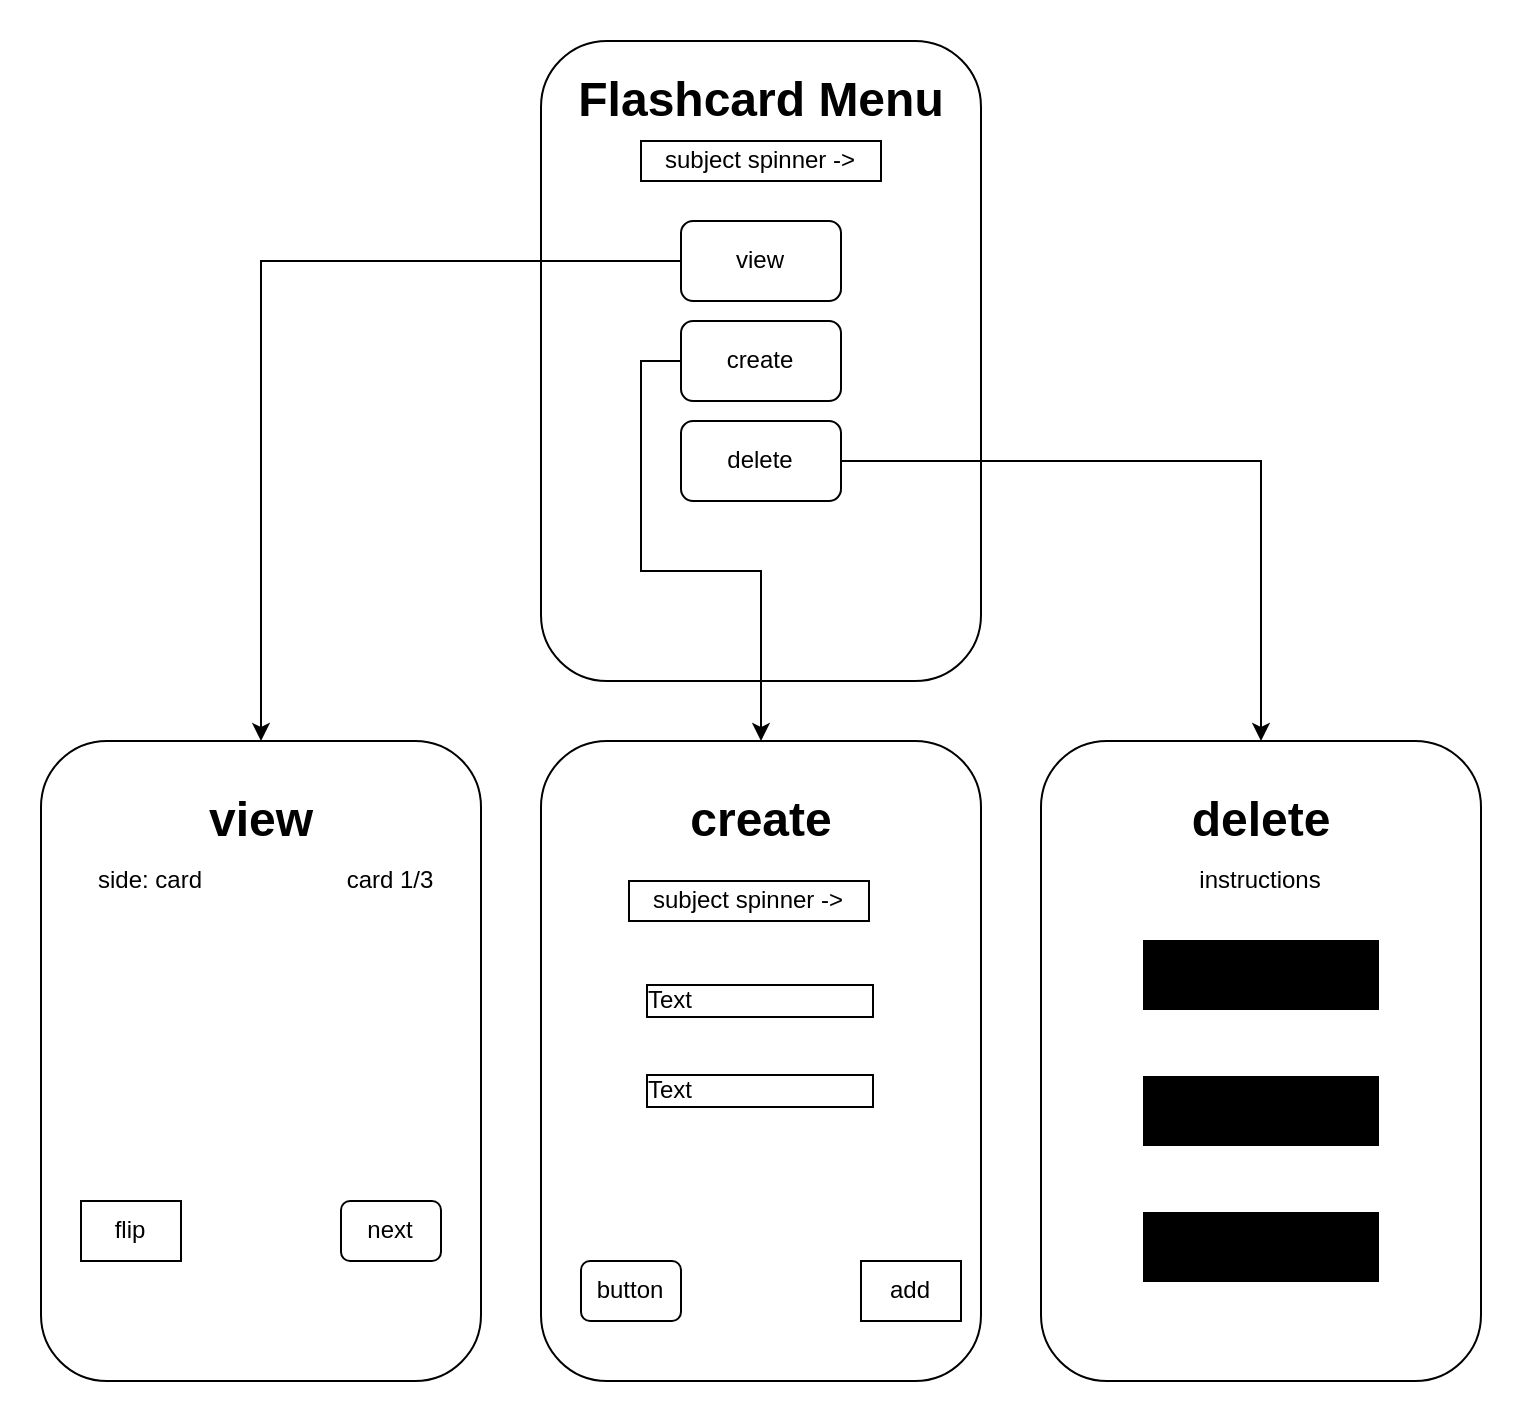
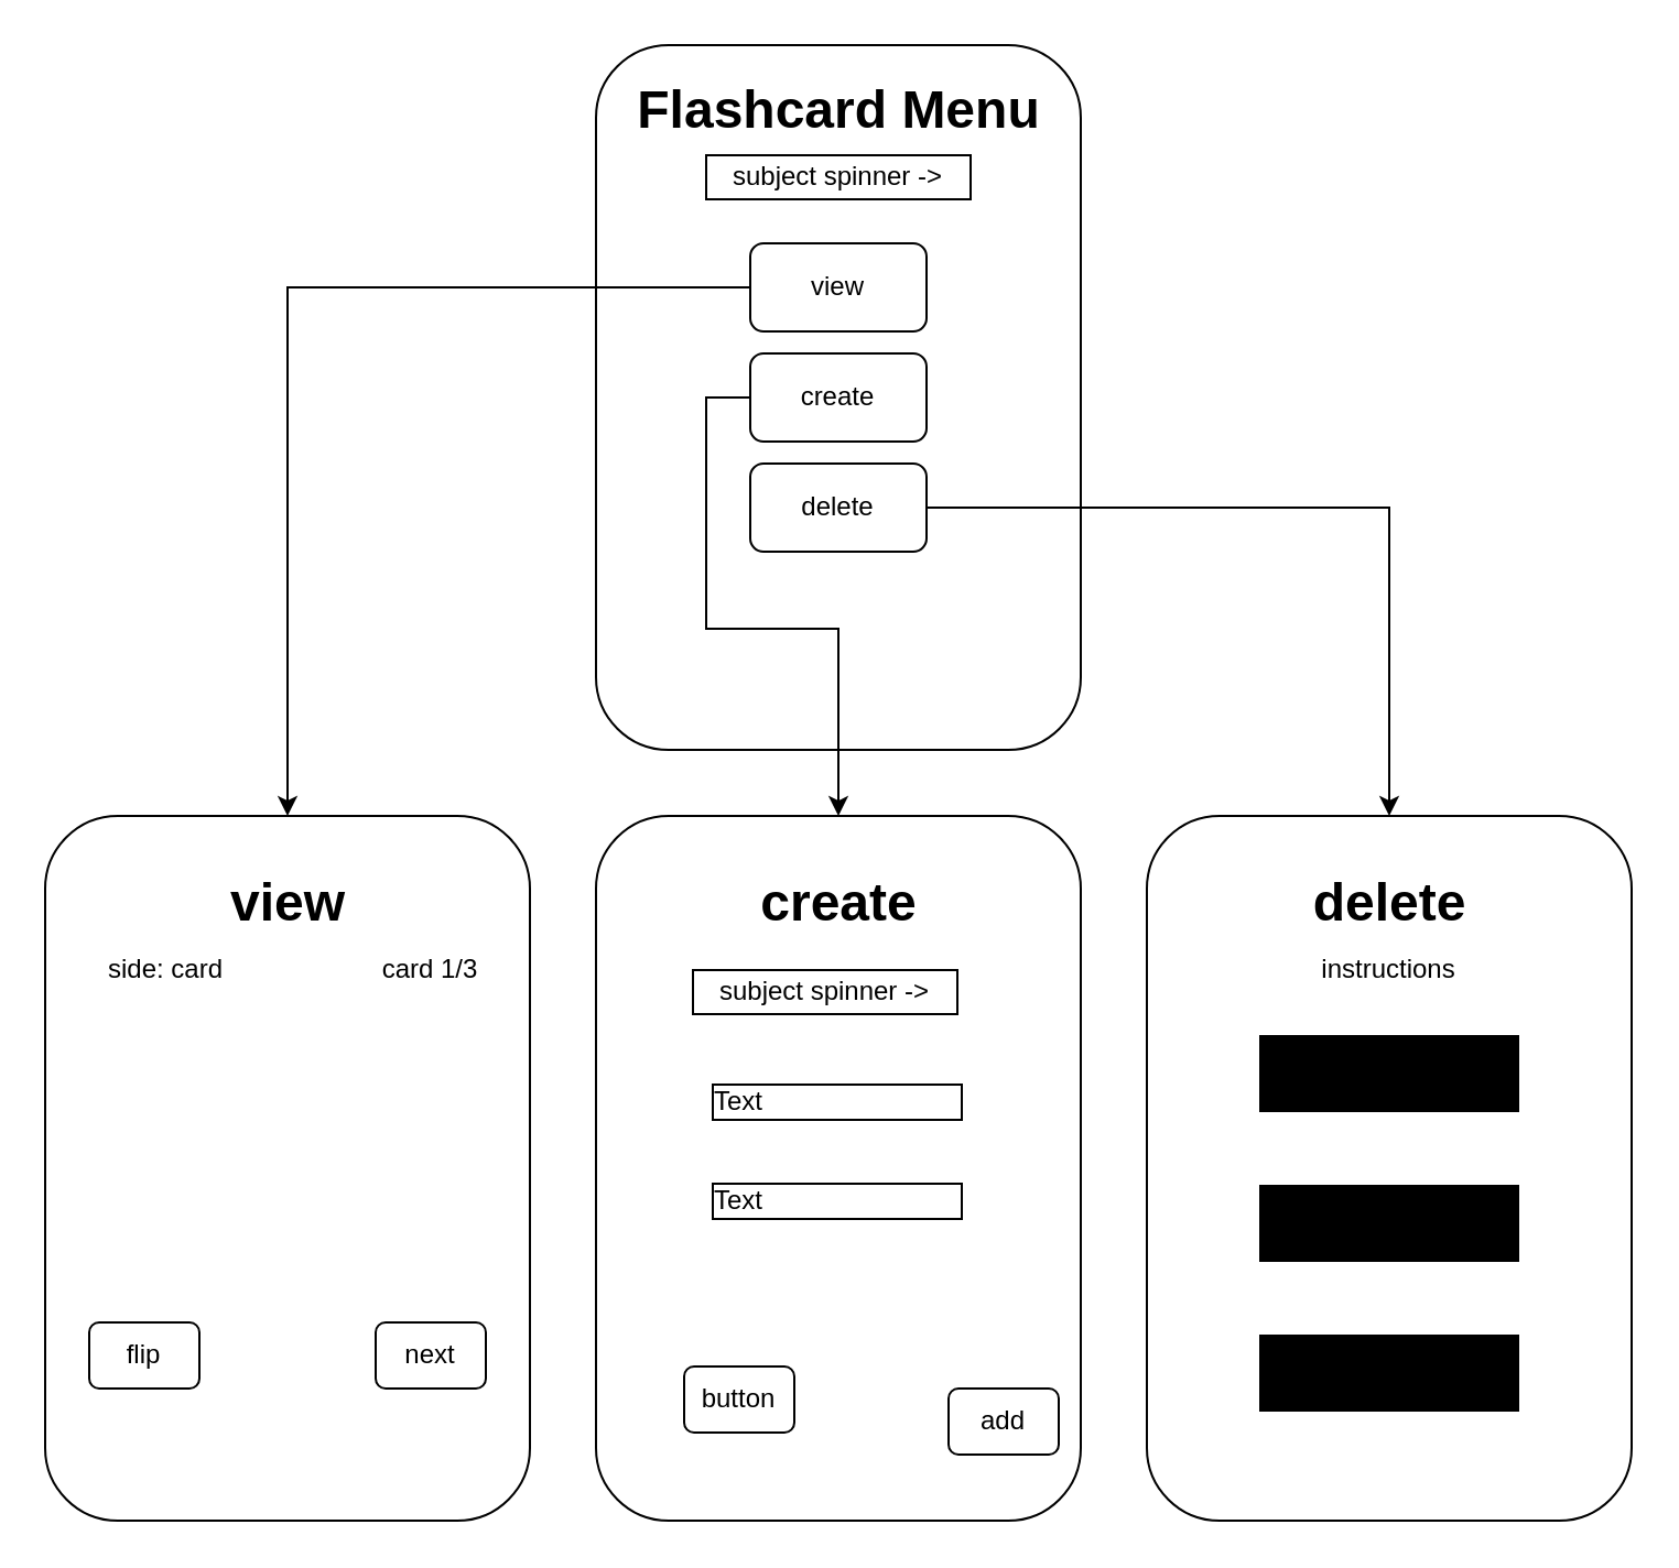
- <mxCell id="25" value="flip" style="whiteSpace=wrap;html=1;rounded=0;" vertex="1" parent="1"><mxGeometry x="40" y="600" width="50" height="30" as="geometry" /></mxCell>
+ <mxCell id="25" value="flip" style="rounded=1;whiteSpace=wrap;html=1;" vertex="1" parent="1"><mxGeometry x="40" y="600" width="50" height="30" as="geometry" /></mxCell>
- <mxCell id="20" value="button" style="rounded=1;whiteSpace=wrap;html=1;" vertex="1" parent="1"><mxGeometry x="290" y="630" width="50" height="30" as="geometry" /></mxCell>
+ <mxCell id="20" value="button" style="rounded=1;whiteSpace=wrap;html=1;" vertex="1" parent="1"><mxGeometry x="310" y="620" width="50" height="30" as="geometry" /></mxCell>
- <mxCell id="19" value="add" style="whiteSpace=wrap;html=1;rounded=0;" vertex="1" parent="1"><mxGeometry x="430" y="630" width="50" height="30" as="geometry" /></mxCell>
+ <mxCell id="19" value="add" style="rounded=1;whiteSpace=wrap;html=1;" vertex="1" parent="1"><mxGeometry x="430" y="630" width="50" height="30" as="geometry" /></mxCell>
